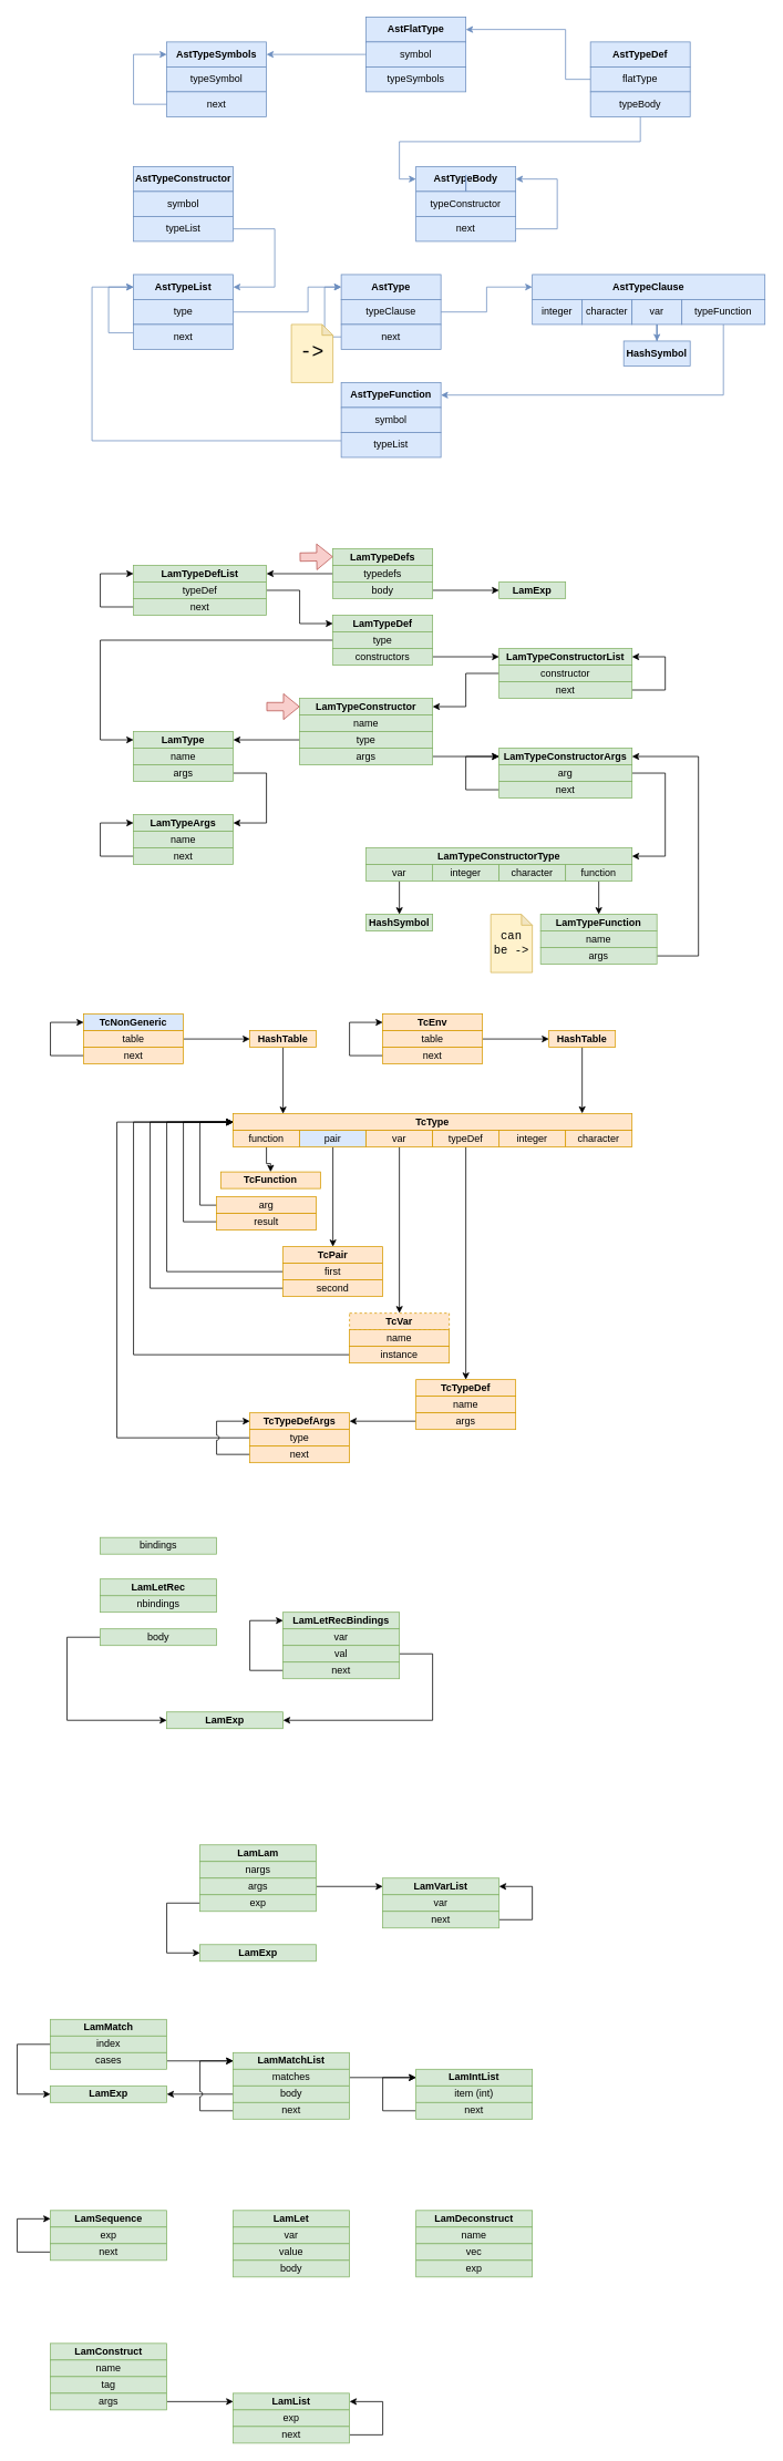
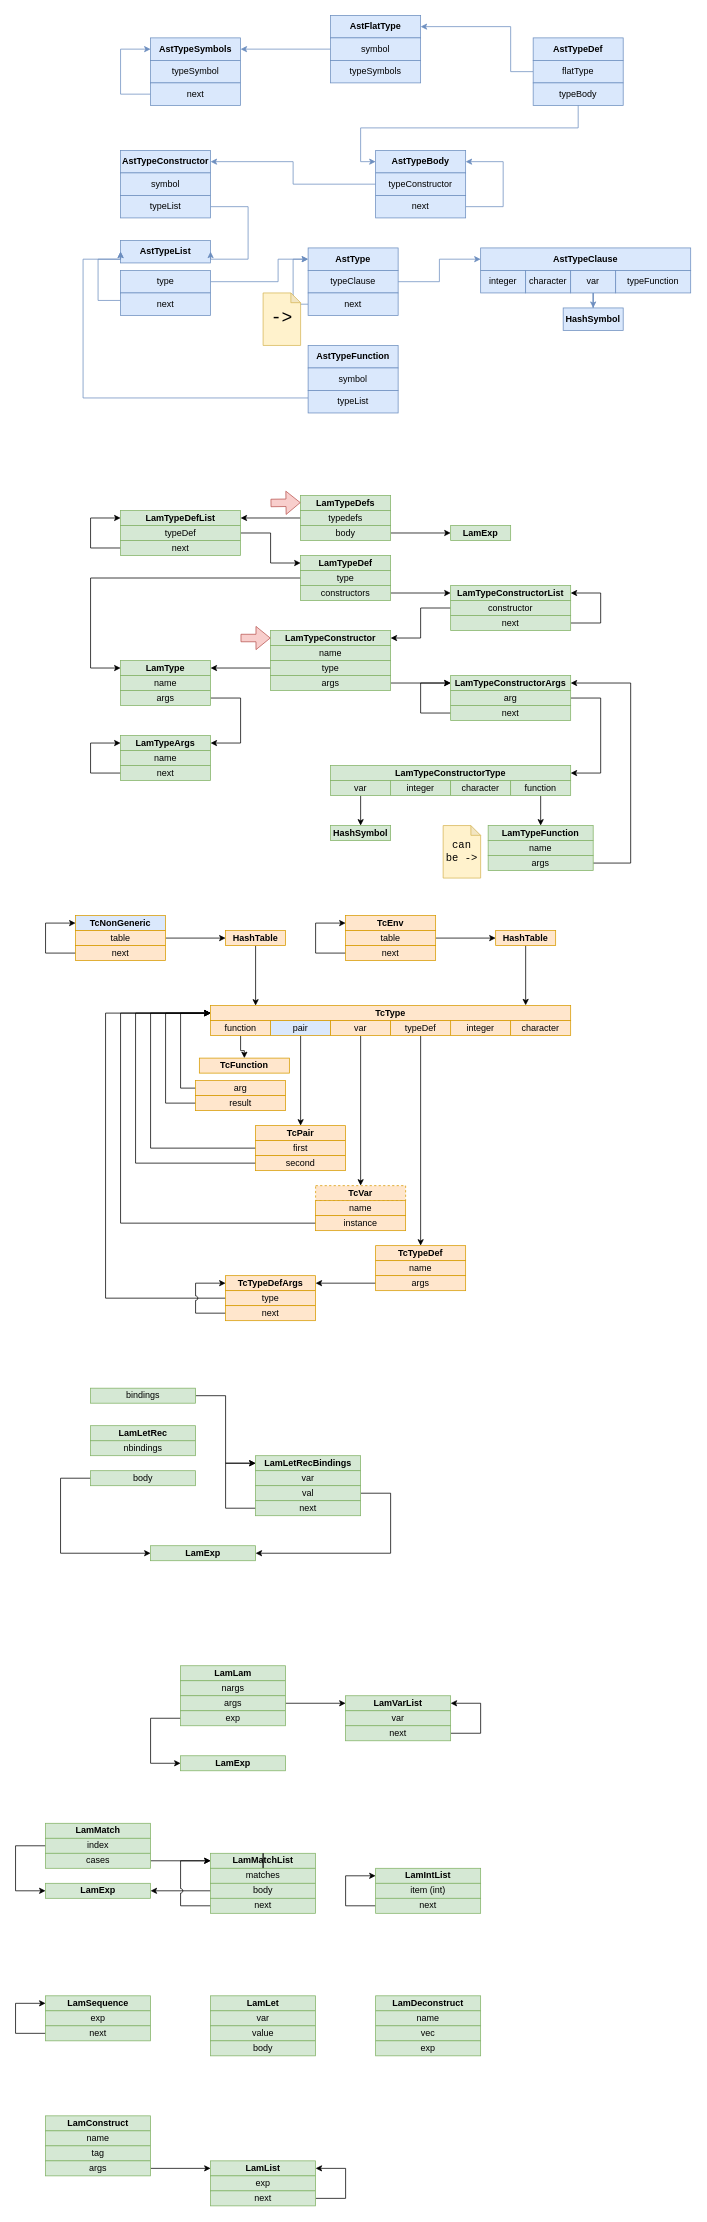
- <mxCell id="29" style="edgeStyle=orthogonalEdgeStyle;rounded=0;orthogonalLoop=1;jettySize=auto;html=1;fillColor=#dae8fc;strokeColor=#6c8ebf;" parent="1" source="30" target="28" edge="1"><mxGeometry relative="1" as="geometry" /></mxCell>
+ <mxCell id="29" style="edgeStyle=orthogonalEdgeStyle;rounded=0;orthogonalLoop=1;jettySize=auto;html=1;entryX=1;entryY=0.5;entryDx=0;entryDy=0;fillColor=#dae8fc;strokeColor=#6c8ebf;" parent="1" source="30" target="24" edge="1"><mxGeometry relative="1" as="geometry" /></mxCell>
- <mxCell id="2" value="AstTypeList" style="rounded=0;whiteSpace=wrap;html=1;fontStyle=1;fillColor=#dae8fc;strokeColor=#6c8ebf;" parent="1" vertex="1"><mxGeometry x="160" y="330" width="120" height="30" as="geometry" /></mxCell>
+ <mxCell id="2" value="AstTypeList" style="rounded=0;whiteSpace=wrap;html=1;fontStyle=1;fillColor=#dae8fc;strokeColor=#6c8ebf;" parent="1" vertex="1"><mxGeometry x="160" y="320" width="120" height="30" as="geometry" /></mxCell>
- <mxCell id="17" style="edgeStyle=orthogonalEdgeStyle;rounded=0;orthogonalLoop=1;jettySize=auto;html=1;entryX=1;entryY=0.5;entryDx=0;entryDy=0;fillColor=#dae8fc;strokeColor=#6c8ebf;" parent="1" source="18" target="20" edge="1"><mxGeometry relative="1" as="geometry"><Array as="points"><mxPoint x="870" y="475" /></Array></mxGeometry></mxCell>
+ <mxCell id="152" style="edgeStyle=orthogonalEdgeStyle;rounded=0;orthogonalLoop=1;jettySize=auto;html=1;entryX=0;entryY=0.5;entryDx=0;entryDy=0;" parent="1" source="153" target="156" edge="1"><mxGeometry relative="1" as="geometry" /></mxCell>
- <mxCell id="181" style="edgeStyle=orthogonalEdgeStyle;rounded=0;orthogonalLoop=1;jettySize=auto;html=1;entryX=0;entryY=0.5;entryDx=0;entryDy=0;" parent="1" source="182" target="183" edge="1"><mxGeometry relative="1" as="geometry" /></mxCell>
+ <mxCell id="181" style="edgeStyle=orthogonalEdgeStyle;rounded=0;orthogonalLoop=1;jettySize=auto;html=1;" parent="1" source="182" target="180" edge="1"><mxGeometry relative="1" as="geometry" /></mxCell>
